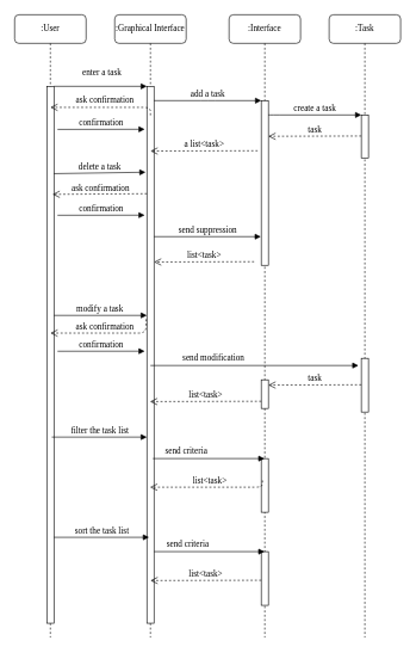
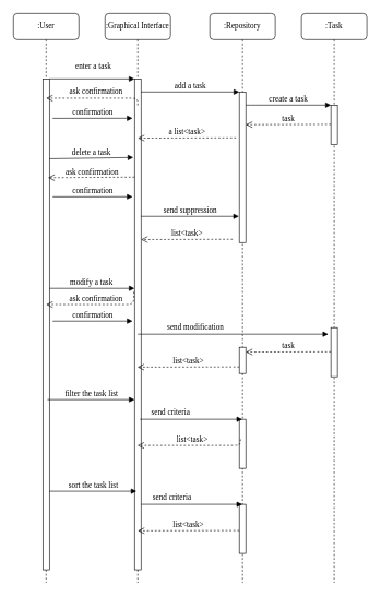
- <mxCell id="5" value=":Interface" style="shape=umlLifeline;perimeter=lifelinePerimeter;whiteSpace=wrap;html=1;container=1;collapsible=0;recursiveResize=0;outlineConnect=0;rounded=1;shadow=0;comic=0;labelBackgroundColor=none;strokeWidth=1;fontFamily=Verdana;fontSize=12;align=center;movable=0;resizable=0;rotatable=0;deletable=0;editable=0;locked=1;connectable=0;" parent="1" vertex="1"><mxGeometry x="320" y="20" width="100" height="870" as="geometry" /></mxCell>
+ <mxCell id="5" value=":Repository" style="shape=umlLifeline;perimeter=lifelinePerimeter;whiteSpace=wrap;html=1;container=1;collapsible=0;recursiveResize=0;outlineConnect=0;rounded=1;shadow=0;comic=0;labelBackgroundColor=none;strokeWidth=1;fontFamily=Verdana;fontSize=12;align=center;movable=0;resizable=0;rotatable=0;deletable=0;editable=0;locked=1;connectable=0;" parent="1" vertex="1"><mxGeometry x="320" y="20" width="100" height="870" as="geometry" /></mxCell>
